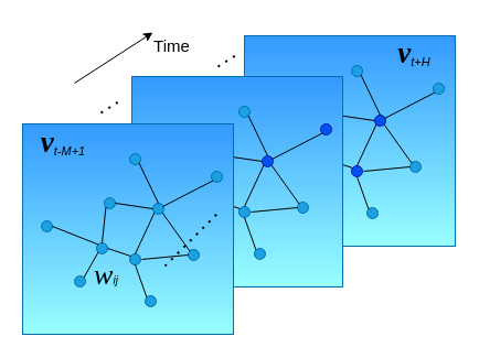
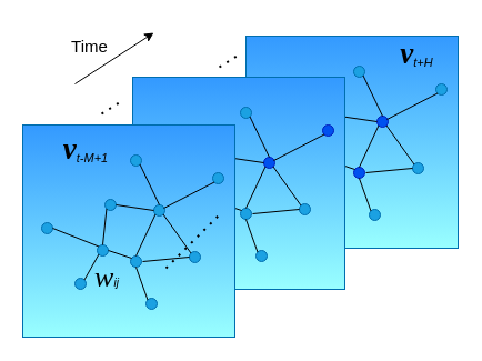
- <mxCell id="72" value="&lt;font style=&quot;font-size: 15px;&quot;&gt;Time&lt;/font&gt;" style="text;strokeColor=none;align=center;fillColor=none;html=1;verticalAlign=middle;whiteSpace=wrap;rounded=0;direction=west;" vertex="1" parent="1"><mxGeometry x="117" y="20" width="77" height="42" as="geometry" /></mxCell>
+ <mxCell id="72" value="&lt;font style=&quot;font-size: 15px;&quot;&gt;Time&lt;/font&gt;" style="text;strokeColor=none;align=center;fillColor=none;html=1;verticalAlign=middle;whiteSpace=wrap;rounded=0;direction=west;" vertex="1" parent="1"><mxGeometry x="42" y="20" width="77" height="42" as="geometry" /></mxCell>
- <mxCell id="49" value="&lt;i&gt;&lt;font size=&quot;1&quot; face=&quot;Times New Roman&quot; style=&quot;&quot;&gt;&lt;b style=&quot;font-size: 27px;&quot;&gt;v&lt;/b&gt;&lt;/font&gt;&lt;font style=&quot;vertical-align: sub; font-size: 11px;&quot;&gt;t-M+1&lt;/font&gt;&lt;/i&gt;" style="text;strokeColor=none;align=center;fillColor=none;html=1;verticalAlign=middle;whiteSpace=wrap;rounded=0;" vertex="1" parent="1"><mxGeometry x="33" y="118" width="48" height="21" as="geometry" /></mxCell>
+ <mxCell id="49" value="&lt;i&gt;&lt;font size=&quot;1&quot; face=&quot;Times New Roman&quot; style=&quot;&quot;&gt;&lt;b style=&quot;font-size: 27px;&quot;&gt;v&lt;/b&gt;&lt;/font&gt;&lt;font style=&quot;vertical-align: sub; font-size: 11px;&quot;&gt;t-M+1&lt;/font&gt;&lt;/i&gt;" style="text;strokeColor=none;align=center;fillColor=none;html=1;verticalAlign=middle;whiteSpace=wrap;rounded=0;" vertex="1" parent="1"><mxGeometry x="53" y="123" width="48" height="21" as="geometry" /></mxCell>
